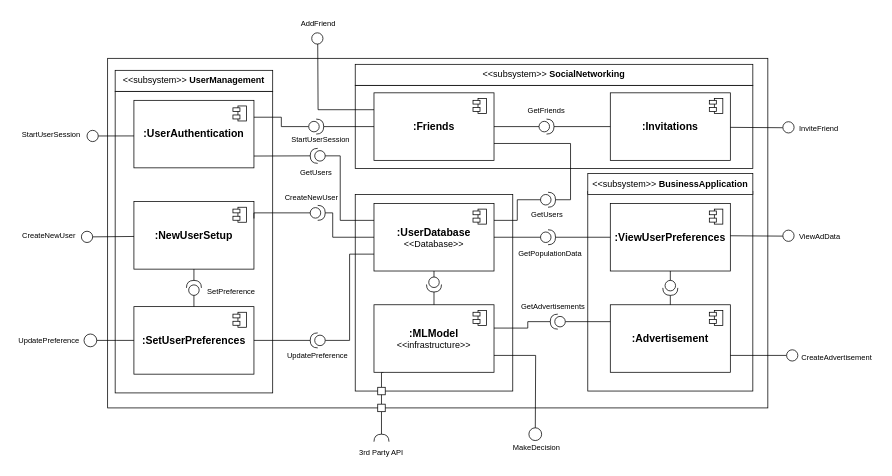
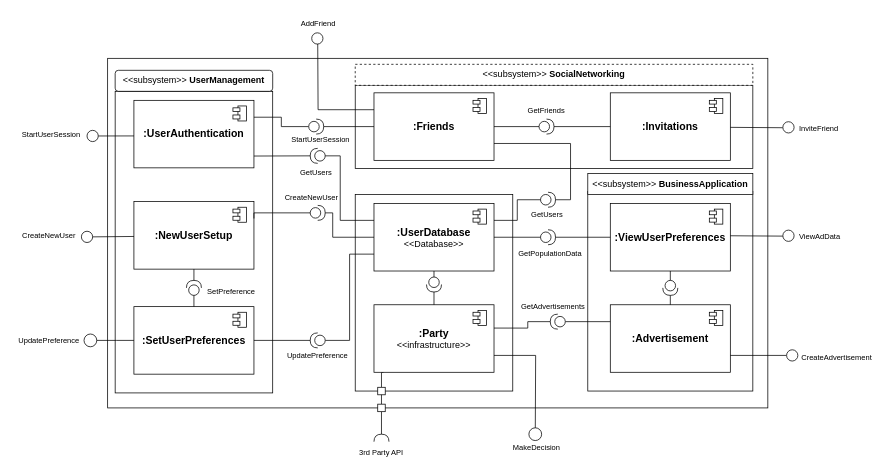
- <mxCell id="83" value="&amp;lt;&amp;lt;subsystem&amp;gt;&amp;gt; &lt;b&gt;SocialNetworking&lt;/b&gt;" style="rounded=0;whiteSpace=wrap;html=1;" vertex="1" parent="1"><mxGeometry x="473" y="85" width="530" height="28" as="geometry" /></mxCell>
+ <mxCell id="83" value="&amp;lt;&amp;lt;subsystem&amp;gt;&amp;gt; &lt;b&gt;SocialNetworking&lt;/b&gt;" style="rounded=0;whiteSpace=wrap;html=1;dashed=1;" vertex="1" parent="1"><mxGeometry x="473" y="85" width="530" height="28" as="geometry" /></mxCell>
- <mxCell id="16" value="&amp;lt;&amp;lt;subsystem&amp;gt;&amp;gt; &lt;b&gt;UserManagement&lt;/b&gt;" style="rounded=0;whiteSpace=wrap;html=1;" vertex="1" parent="1"><mxGeometry x="153" y="93" width="210" height="28" as="geometry" /></mxCell>
+ <mxCell id="16" value="&amp;lt;&amp;lt;subsystem&amp;gt;&amp;gt; &lt;b&gt;UserManagement&lt;/b&gt;" style="whiteSpace=wrap;html=1;rounded=1;" vertex="1" parent="1"><mxGeometry x="153" y="93" width="210" height="28" as="geometry" /></mxCell>
- <mxCell id="32" value="&lt;font&gt;&lt;b style=&quot;font-size: 14px&quot;&gt;:MLModel&lt;/b&gt;&lt;br&gt;&lt;font style=&quot;font-size: 12px&quot;&gt;&amp;lt;&amp;lt;infrastructure&amp;gt;&amp;gt;&lt;/font&gt;&lt;br&gt;&lt;/font&gt;" style="rounded=0;whiteSpace=wrap;html=1;" vertex="1" parent="30"><mxGeometry width="160" height="90" as="geometry" /></mxCell>
+ <mxCell id="32" value="&lt;font&gt;&lt;b style=&quot;font-size: 14px&quot;&gt;:Party&lt;/b&gt;&lt;br&gt;&lt;font style=&quot;font-size: 12px&quot;&gt;&amp;lt;&amp;lt;infrastructure&amp;gt;&amp;gt;&lt;/font&gt;&lt;br&gt;&lt;/font&gt;" style="rounded=0;whiteSpace=wrap;html=1;" vertex="1" parent="30"><mxGeometry width="160" height="90" as="geometry" /></mxCell>
